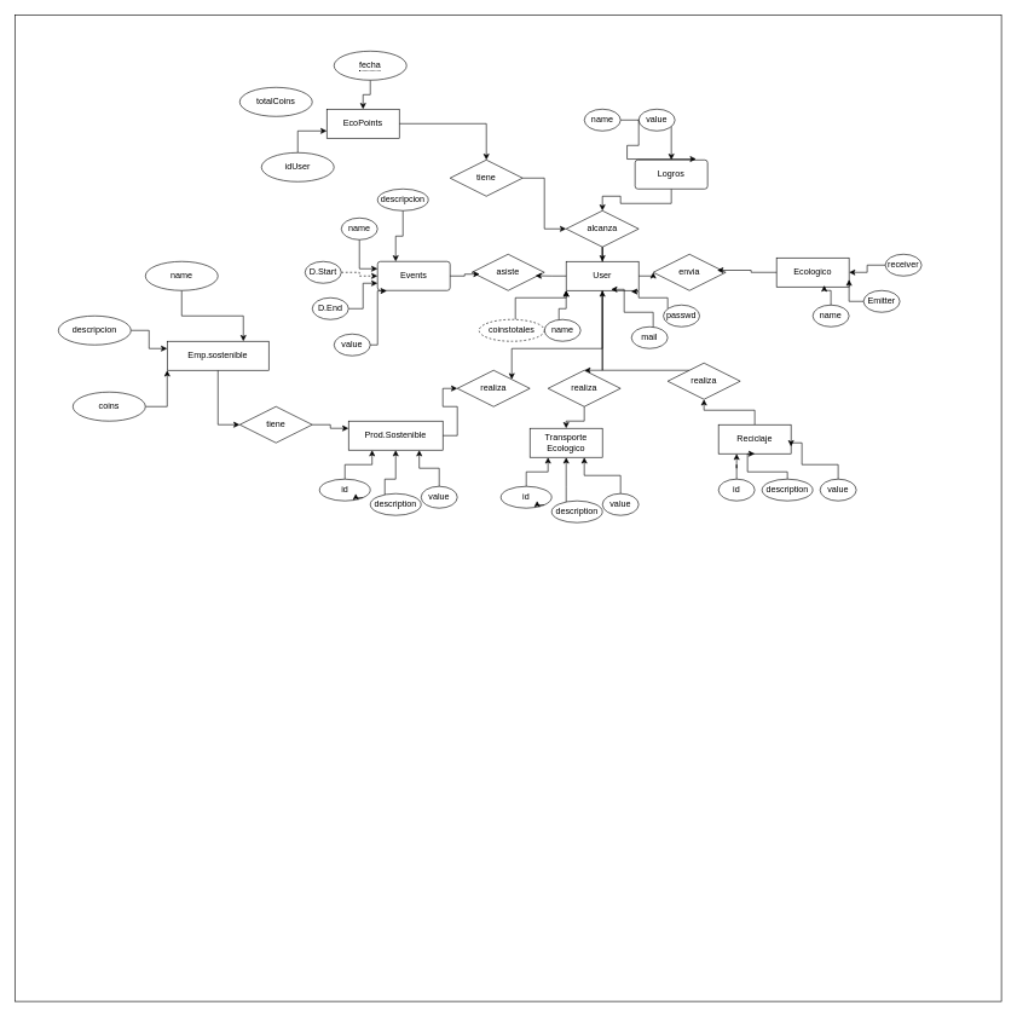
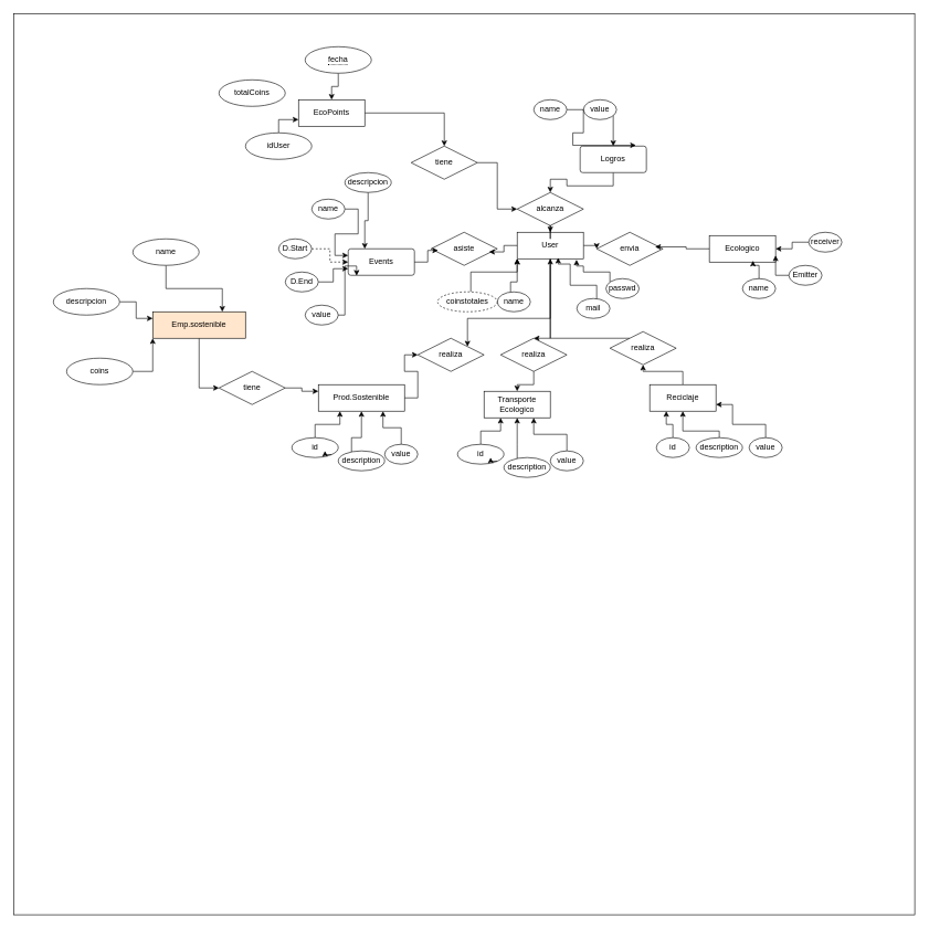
- <mxCell id="79" value="idUser" style="ellipse;whiteSpace=wrap;html=1;align=center;" vertex="1" parent="1"><mxGeometry x="360" y="210" width="100" height="40" as="geometry" /></mxCell>
+ <mxCell id="79" value="idUser" style="ellipse;whiteSpace=wrap;html=1;align=center;" vertex="1" parent="1"><mxGeometry x="370" y="200" width="100" height="40" as="geometry" /></mxCell>
- <mxCell id="21" value="Events" style="rounded=1;arcSize=10;whiteSpace=wrap;html=1;align=center;" vertex="1" parent="1"><mxGeometry x="520" y="360" width="100" height="40" as="geometry" /></mxCell>
+ <mxCell id="21" value="Events" style="rounded=1;arcSize=10;whiteSpace=wrap;html=1;align=center;" vertex="1" parent="1"><mxGeometry x="525" y="375" width="100" height="40" as="geometry" /></mxCell>
- <mxCell id="6" value="User&lt;br&gt;" style="whiteSpace=wrap;html=1;align=center;" vertex="1" parent="1"><mxGeometry x="780" y="360" width="100" height="40" as="geometry" /></mxCell>
+ <mxCell id="6" value="User&lt;br&gt;" style="whiteSpace=wrap;html=1;align=center;" vertex="1" parent="1"><mxGeometry x="780" y="350" width="100" height="40" as="geometry" /></mxCell>
- <mxCell id="86" value="Emp.sostenible" style="whiteSpace=wrap;html=1;align=center;" vertex="1" parent="1"><mxGeometry x="230" y="470" width="140" height="40" as="geometry" /></mxCell>
+ <mxCell id="86" value="Emp.sostenible" style="whiteSpace=wrap;html=1;align=center;fillColor=#ffe6cc;" vertex="1" parent="1"><mxGeometry x="230" y="470" width="140" height="40" as="geometry" /></mxCell>
- <mxCell id="55" value="Reciclaje" style="whiteSpace=wrap;html=1;align=center;" vertex="1" parent="1"><mxGeometry x="990" y="585" width="100" height="40" as="geometry" /></mxCell>
+ <mxCell id="55" value="Reciclaje" style="whiteSpace=wrap;html=1;align=center;" vertex="1" parent="1"><mxGeometry x="980" y="580" width="100" height="40" as="geometry" /></mxCell>
